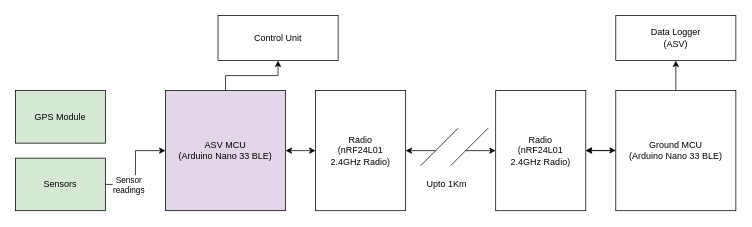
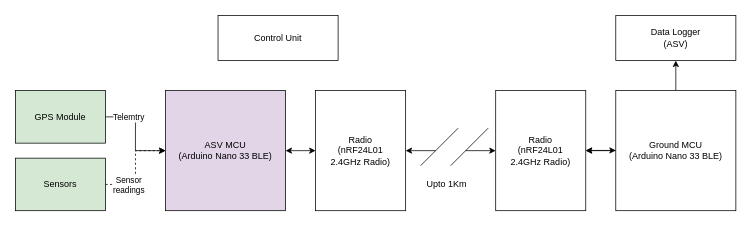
- <mxCell id="2" value="" style="edgeStyle=orthogonalEdgeStyle;rounded=0;orthogonalLoop=1;jettySize=auto;html=1;" edge="1" parent="1" source="3" target="22"><mxGeometry relative="1" as="geometry" /></mxCell>
+ <mxCell id="4" value="" style="edgeStyle=orthogonalEdgeStyle;rounded=0;orthogonalLoop=1;jettySize=auto;html=1;" edge="1" parent="1" source="6" target="3"><mxGeometry relative="1" as="geometry" /></mxCell>
+ <mxCell id="5" value="Telemtry" style="edgeLabel;html=1;align=center;verticalAlign=middle;resizable=0;points=[];" vertex="1" connectable="0" parent="4"><mxGeometry x="-0.728" y="3" relative="1" as="geometry"><mxPoint x="13" y="3" as="offset" /></mxGeometry></mxCell>
- <mxCell id="7" value="" style="edgeStyle=orthogonalEdgeStyle;rounded=0;orthogonalLoop=1;jettySize=auto;html=1;" edge="1" parent="1" source="9" target="3"><mxGeometry relative="1" as="geometry" /></mxCell>
+ <mxCell id="7" value="" style="edgeStyle=orthogonalEdgeStyle;rounded=0;orthogonalLoop=1;jettySize=auto;html=1;dashed=1;" edge="1" parent="1" source="9" target="3"><mxGeometry relative="1" as="geometry" /></mxCell>
